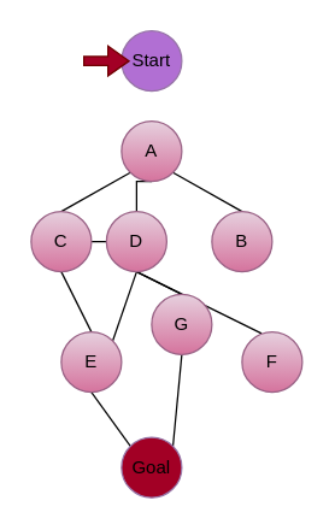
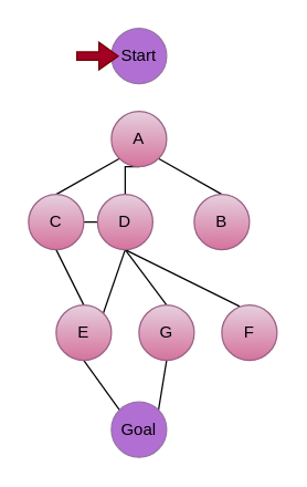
- <mxCell id="18" value="G" style="ellipse;whiteSpace=wrap;html=1;aspect=fixed;fillColor=#e6d0de;gradientColor=#d5739d;strokeColor=#996185;" vertex="1" parent="1"><mxGeometry x="100" y="195" width="40" height="40" as="geometry" /></mxCell>
+ <mxCell id="18" value="G" style="ellipse;whiteSpace=wrap;html=1;aspect=fixed;fillColor=#e6d0de;gradientColor=#d5739d;strokeColor=#996185;" vertex="1" parent="1"><mxGeometry x="100" y="220" width="40" height="40" as="geometry" /></mxCell>
- <mxCell id="20" value="Goal" style="ellipse;whiteSpace=wrap;html=1;aspect=fixed;fillColor=#a20025;strokeColor=#9673a6;" vertex="1" parent="1"><mxGeometry x="80" y="290" width="40" height="40" as="geometry" /></mxCell>
+ <mxCell id="20" value="Goal" style="ellipse;whiteSpace=wrap;html=1;aspect=fixed;fillColor=#B16FD3;strokeColor=#9673a6;" vertex="1" parent="1"><mxGeometry x="80" y="290" width="40" height="40" as="geometry" /></mxCell>
